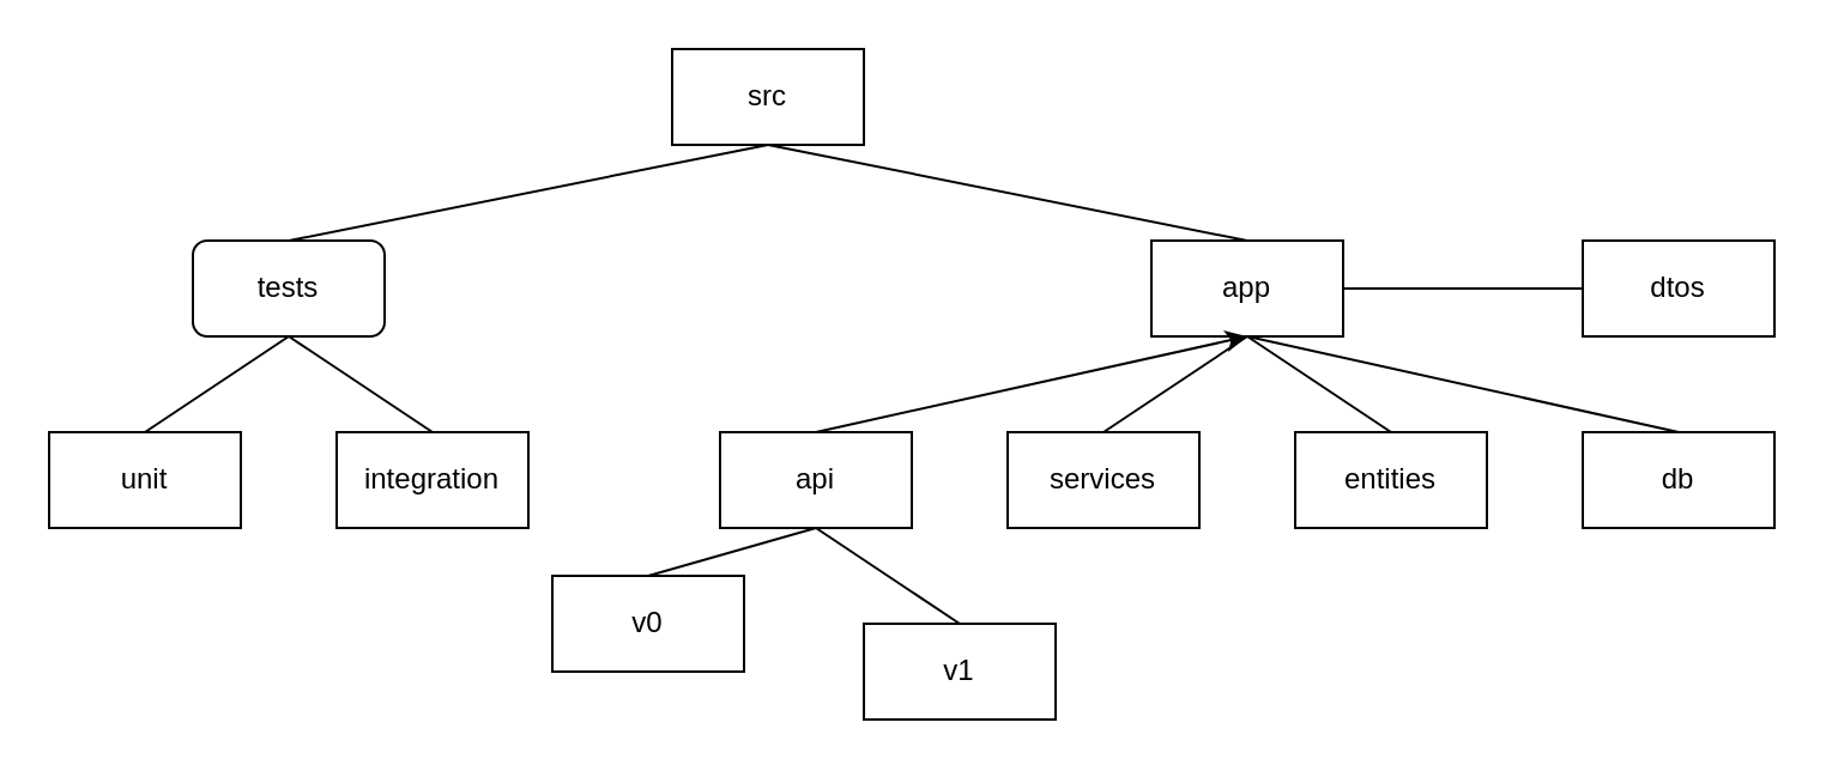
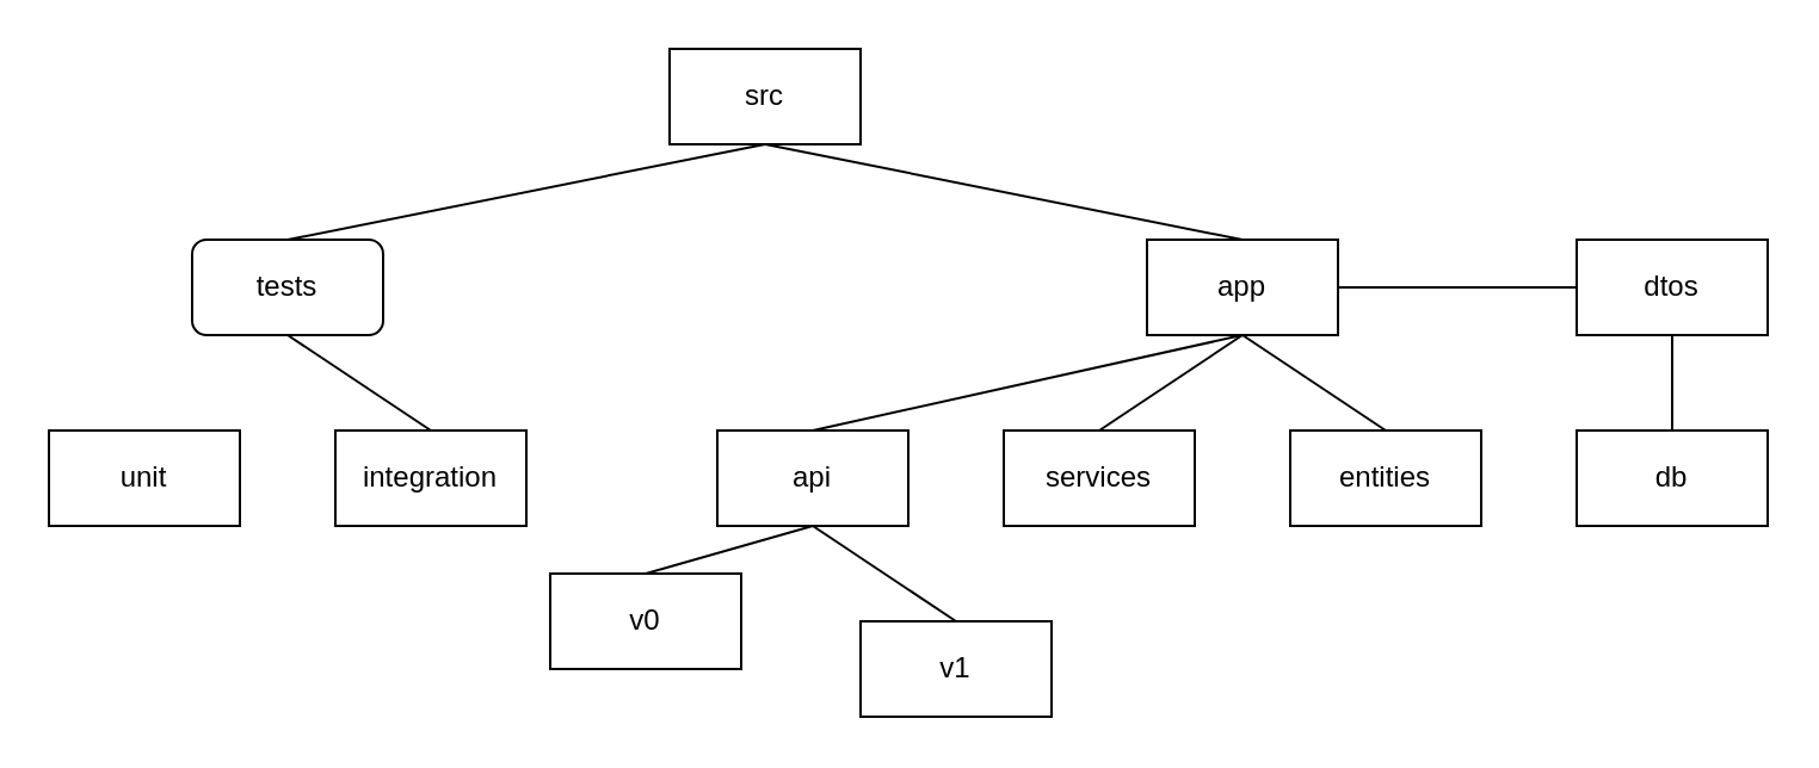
- <mxCell id="8" value="" style="endArrow=classic;html=1;rounded=0;exitX=0.5;exitY=0;exitDx=0;exitDy=0;entryX=0.5;entryY=1;entryDx=0;entryDy=0;" parent="1" source="7" target="3" edge="1"><mxGeometry width="50" height="50" relative="1" as="geometry"><mxPoint x="390" y="240" as="sourcePoint" /><mxPoint x="440" y="190" as="targetPoint" /></mxGeometry></mxCell>
+ <mxCell id="8" value="" style="endArrow=none;html=1;rounded=0;exitX=0.5;exitY=0;exitDx=0;exitDy=0;entryX=0.5;entryY=1;entryDx=0;entryDy=0;" parent="1" source="7" target="3" edge="1"><mxGeometry width="50" height="50" relative="1" as="geometry"><mxPoint x="390" y="240" as="sourcePoint" /><mxPoint x="440" y="190" as="targetPoint" /></mxGeometry></mxCell>
- <mxCell id="18" value="" style="endArrow=none;html=1;exitX=0.5;exitY=0;exitDx=0;exitDy=0;entryX=0.5;entryY=1;entryDx=0;entryDy=0;" parent="1" source="15" target="5" edge="1"><mxGeometry width="50" height="50" relative="1" as="geometry"><mxPoint x="310" y="220" as="sourcePoint" /><mxPoint x="360" y="170" as="targetPoint" /></mxGeometry></mxCell>
- <mxCell id="14" value="" style="endArrow=none;html=1;rounded=0;entryX=0.5;entryY=1;entryDx=0;entryDy=0;exitX=0.5;exitY=0;exitDx=0;exitDy=0;" parent="1" source="13" target="3" edge="1"><mxGeometry width="50" height="50" relative="1" as="geometry"><mxPoint x="500" y="230" as="sourcePoint" /><mxPoint x="550" y="180" as="targetPoint" /></mxGeometry></mxCell>
+ <mxCell id="14" value="" style="endArrow=none;html=1;rounded=0;exitX=0.5;exitY=0;exitDx=0;exitDy=0;" parent="1" source="13" target="23" edge="1"><mxGeometry width="50" height="50" relative="1" as="geometry"><mxPoint x="500" y="230" as="sourcePoint" /><mxPoint x="550" y="180" as="targetPoint" /></mxGeometry></mxCell>
